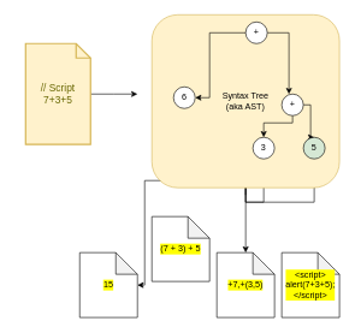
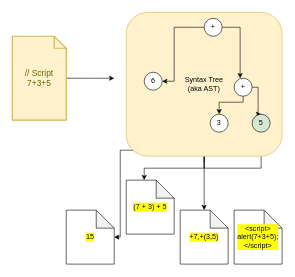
- <mxCell id="8" value="// Script&lt;br&gt;7+3+5" style="shape=note;strokeWidth=2;fontSize=14;size=20;whiteSpace=wrap;html=1;fillColor=#fff2cc;strokeColor=#d6b656;fontColor=#666600;" vertex="1" parent="1"><mxGeometry x="35" y="60" width="90" height="140" as="geometry" /></mxCell>
+ <mxCell id="8" value="// Script&lt;br&gt;7+3+5" style="shape=note;strokeWidth=2;fontSize=14;size=20;whiteSpace=wrap;html=1;fillColor=#fff2cc;strokeColor=#d6b656;fontColor=#666600;" vertex="1" parent="1"><mxGeometry x="20" y="60" width="90" height="140" as="geometry" /></mxCell>
- <mxCell id="2" style="edgeStyle=orthogonalEdgeStyle;rounded=0;orthogonalLoop=1;jettySize=auto;html=1;" edge="1" parent="1" source="6" target="13"><mxGeometry relative="1" as="geometry" /></mxCell>
+ <mxCell id="2" style="edgeStyle=orthogonalEdgeStyle;rounded=0;orthogonalLoop=1;jettySize=auto;html=1;entryX=0;entryY=0;entryDx=30;entryDy=0;entryPerimeter=0;" edge="1" parent="1" source="6" target="18"><mxGeometry relative="1" as="geometry" /></mxCell>
